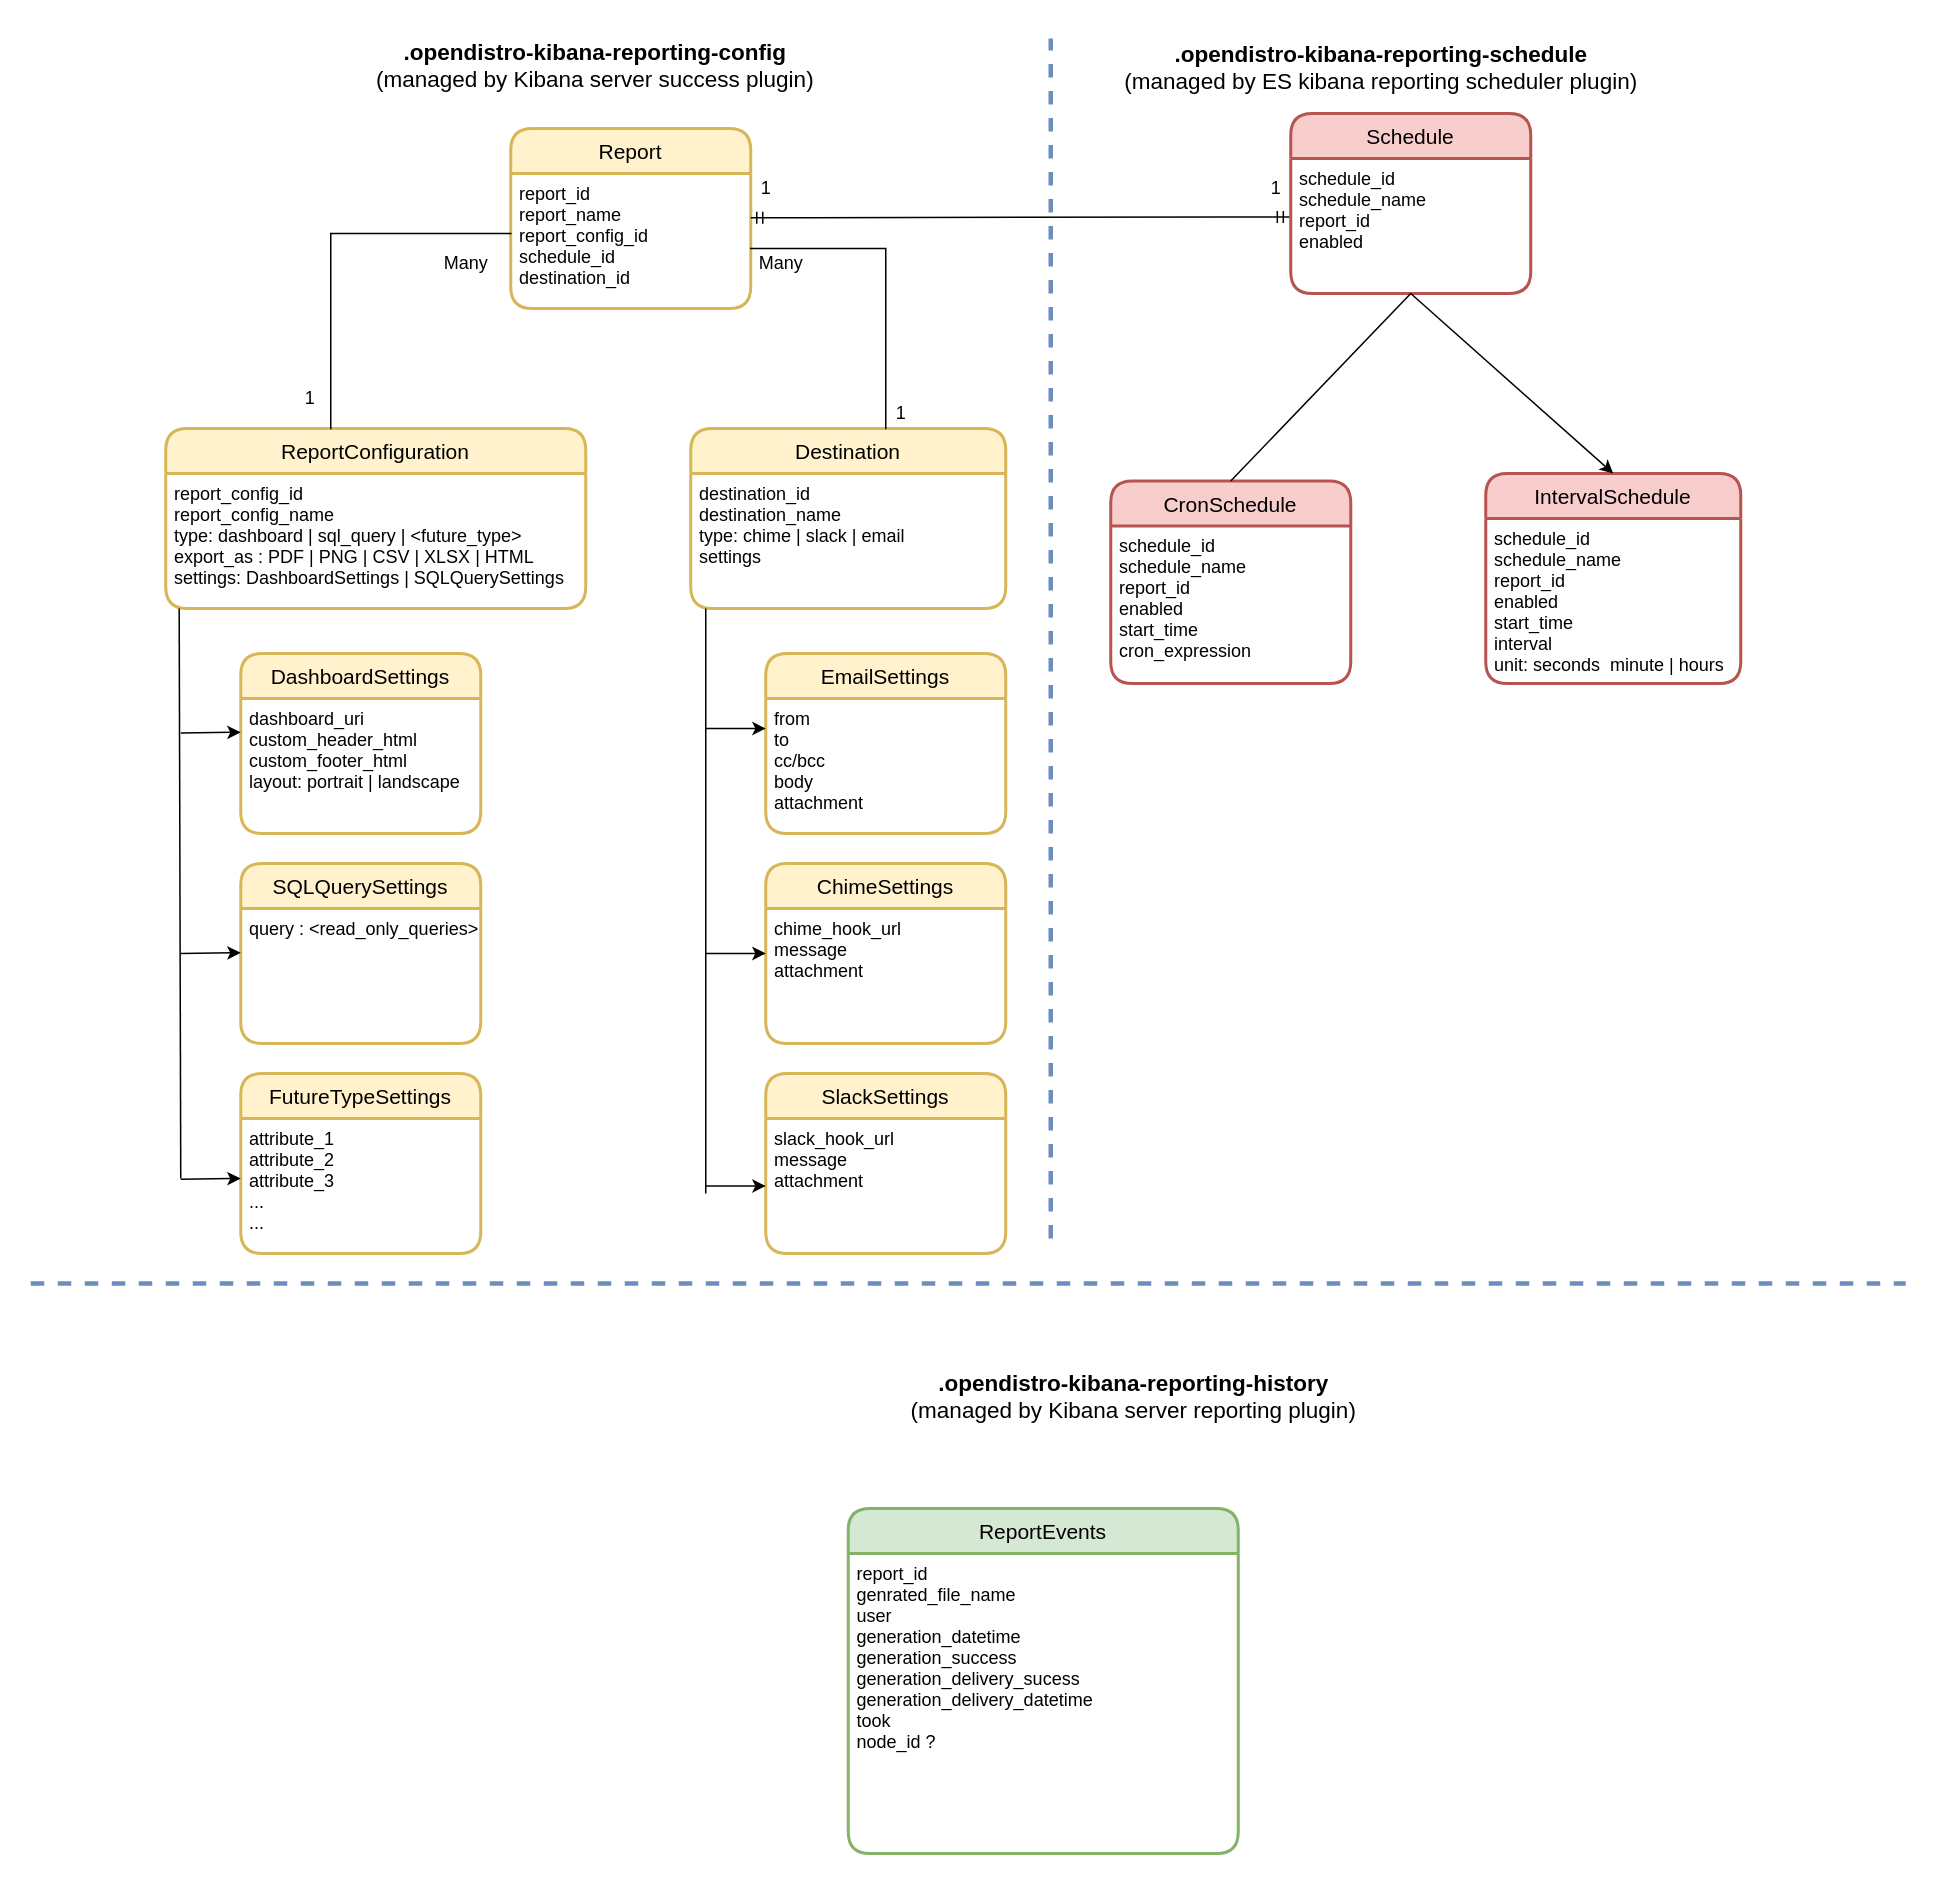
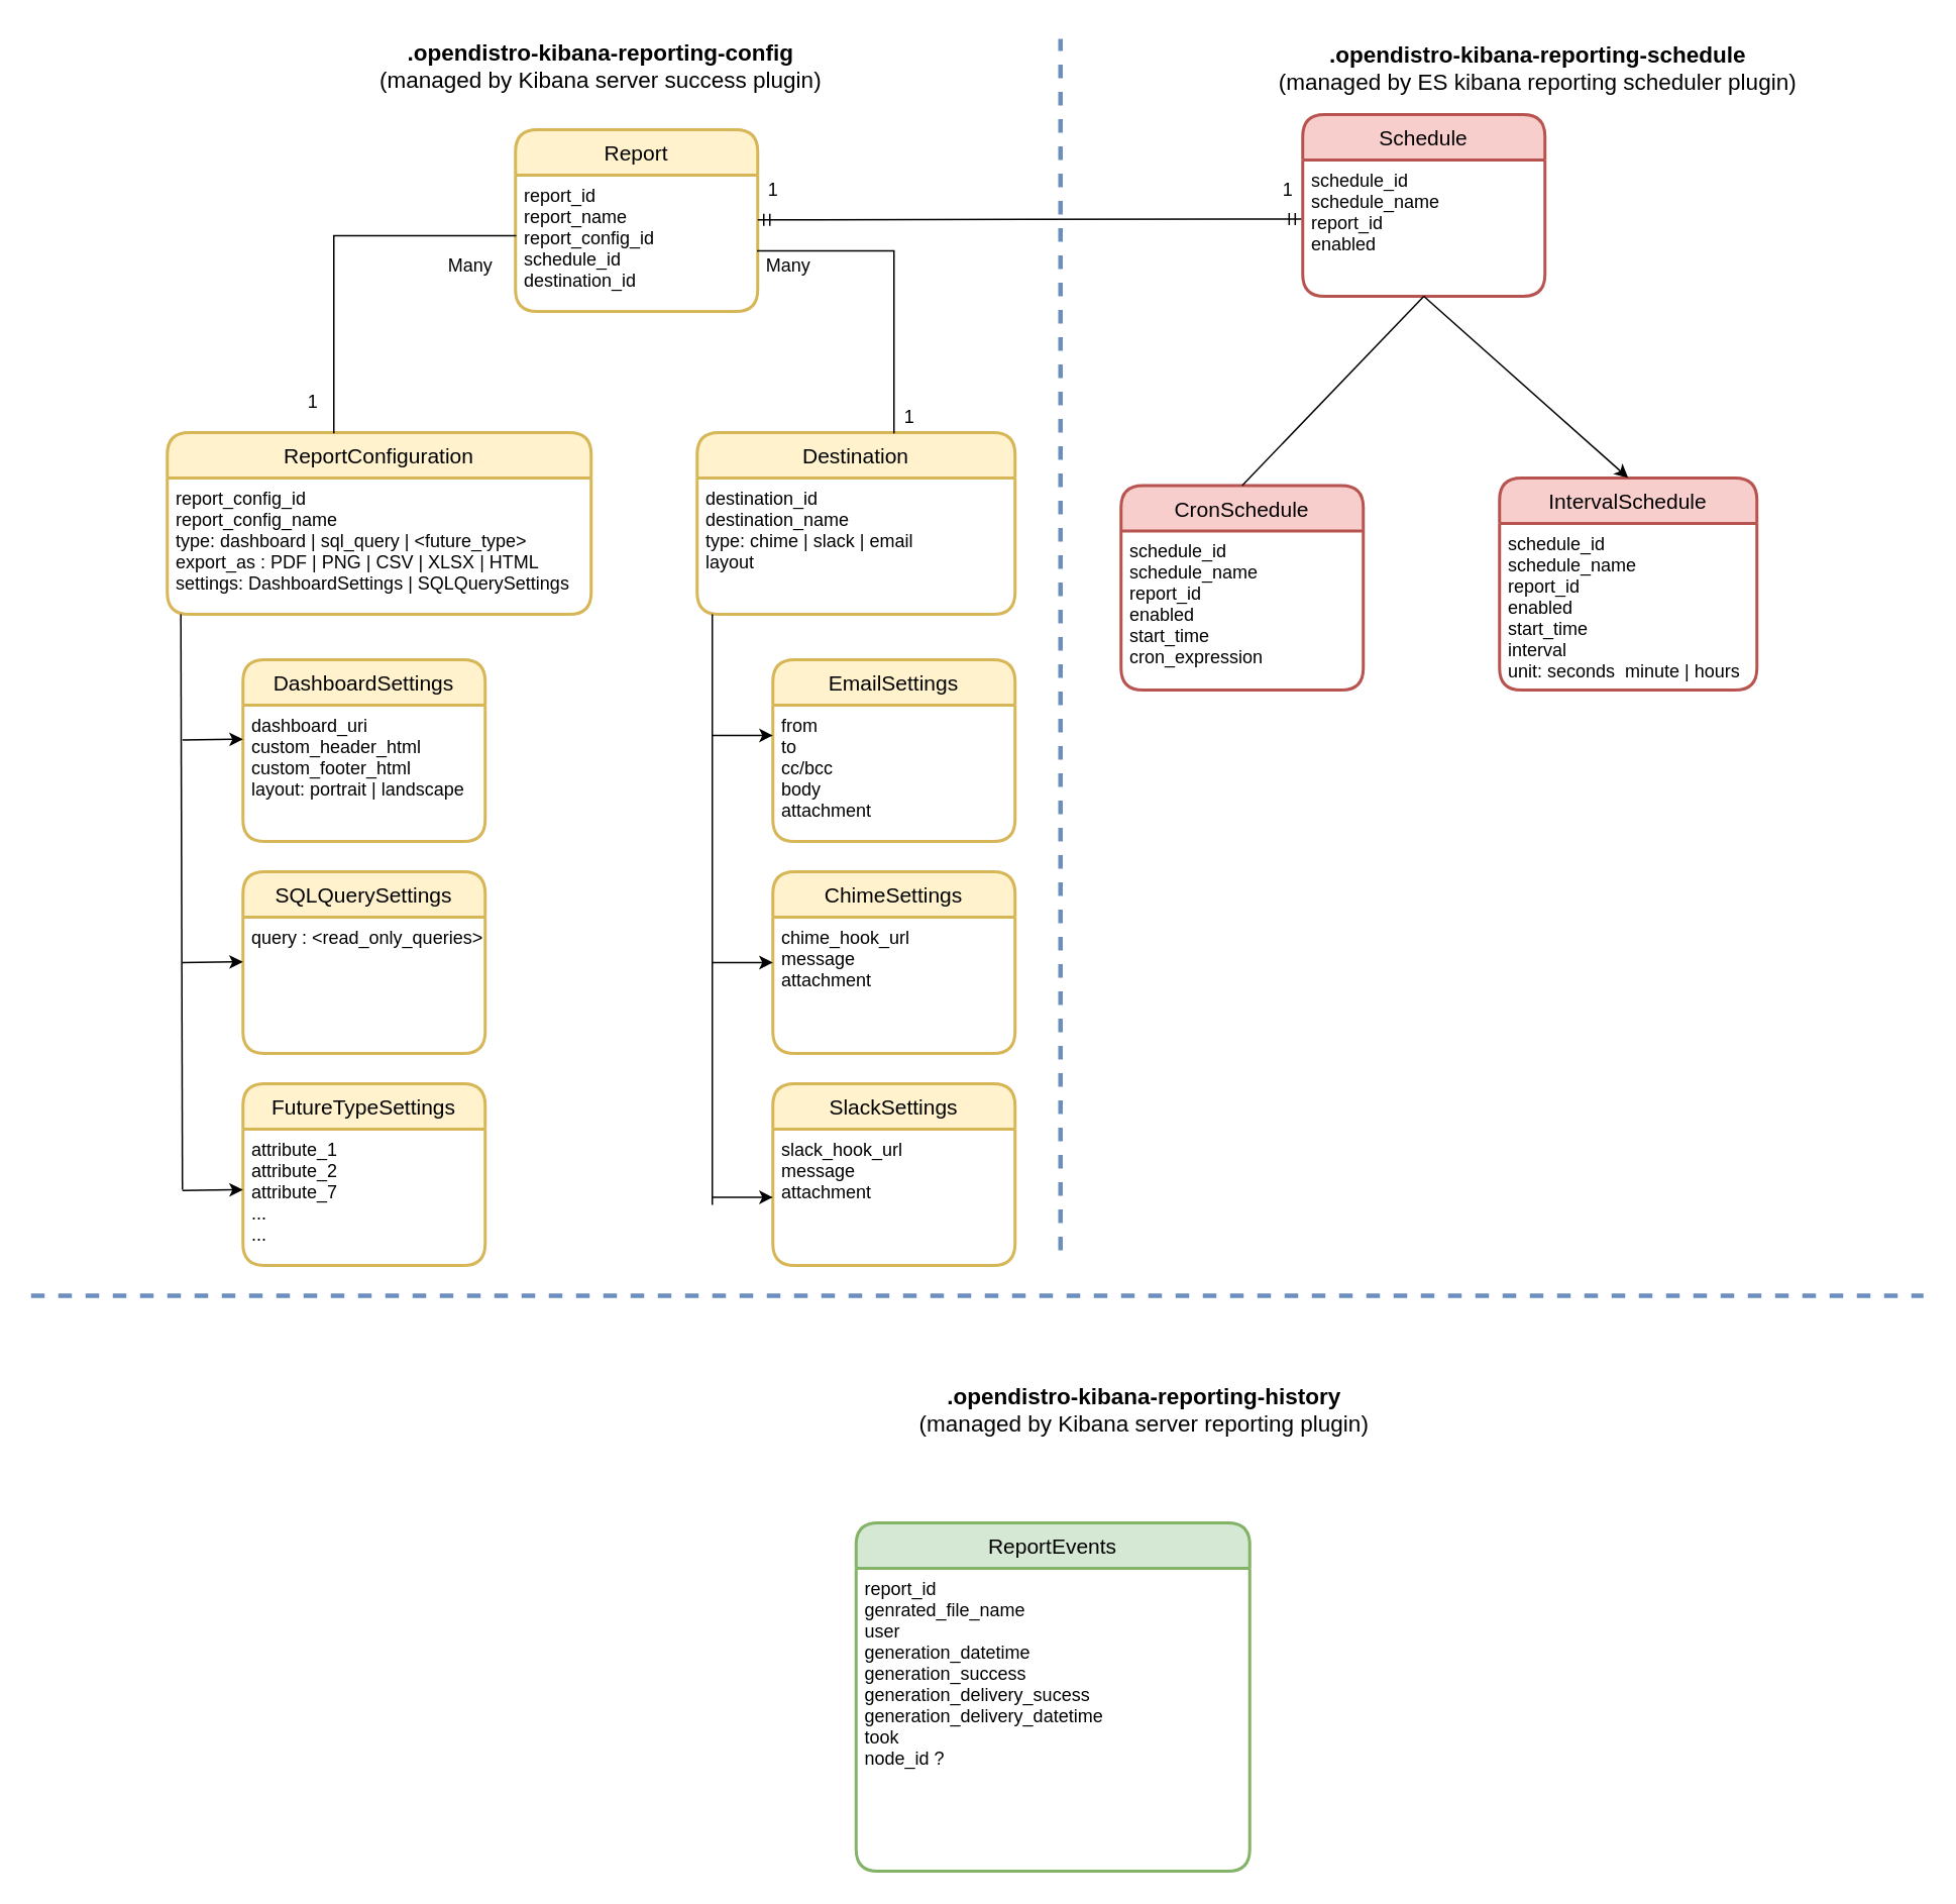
- <mxCell id="28" value="&lt;font style=&quot;font-size: 15px&quot;&gt;&lt;b&gt;.opendistro-kibana-reporting-schedule&lt;/b&gt;&lt;br&gt;(managed by ES kibana reporting scheduler plugin)&lt;br&gt;&lt;/font&gt;" style="text;html=1;align=center;" vertex="1" parent="1"><mxGeometry x="745" y="20" width="350" height="45" as="geometry" /></mxCell>
+ <mxCell id="28" value="&lt;font style=&quot;font-size: 15px&quot;&gt;&lt;b&gt;.opendistro-kibana-reporting-schedule&lt;/b&gt;&lt;br&gt;(managed by ES kibana reporting scheduler plugin)&lt;br&gt;&lt;/font&gt;" style="text;html=1;align=center;" vertex="1" parent="1"><mxGeometry x="840" y="20" width="350" height="45" as="geometry" /></mxCell>
- <mxCell id="7" value="destination_id&#10;destination_name&#10;type: chime | slack | email&#10;settings&#10;&#10;&#10;&#10;" style="align=left;strokeColor=none;fillColor=none;spacingLeft=4;fontSize=12;verticalAlign=top;resizable=0;rotatable=0;part=1;" vertex="1" parent="6"><mxGeometry y="30" width="210" height="90" as="geometry" /></mxCell>
+ <mxCell id="7" value="destination_id&#10;destination_name&#10;type: chime | slack | email&#10;layout&#10;&#10;&#10;&#10;" style="align=left;strokeColor=none;fillColor=none;spacingLeft=4;fontSize=12;verticalAlign=top;resizable=0;rotatable=0;part=1;" vertex="1" parent="6"><mxGeometry y="30" width="210" height="90" as="geometry" /></mxCell>
- <mxCell id="15" value="attribute_1&#10;attribute_2&#10;attribute_3&#10;...&#10;..." style="align=left;strokeColor=none;fillColor=none;spacingLeft=4;fontSize=12;verticalAlign=top;resizable=0;rotatable=0;part=1;" vertex="1" parent="14"><mxGeometry y="30" width="160" height="90" as="geometry" /></mxCell>
+ <mxCell id="15" value="attribute_1&#10;attribute_2&#10;attribute_7&#10;...&#10;..." style="align=left;strokeColor=none;fillColor=none;spacingLeft=4;fontSize=12;verticalAlign=top;resizable=0;rotatable=0;part=1;" vertex="1" parent="14"><mxGeometry y="30" width="160" height="90" as="geometry" /></mxCell>
